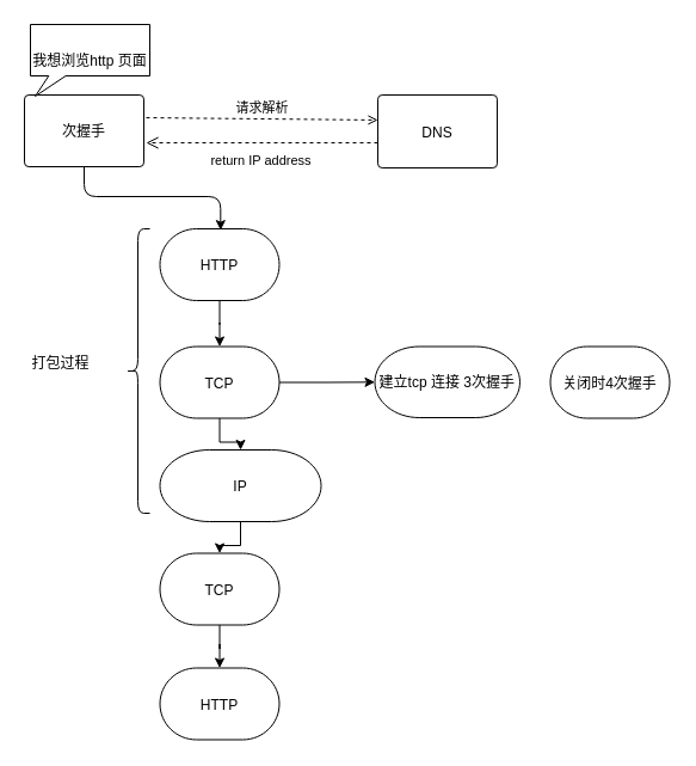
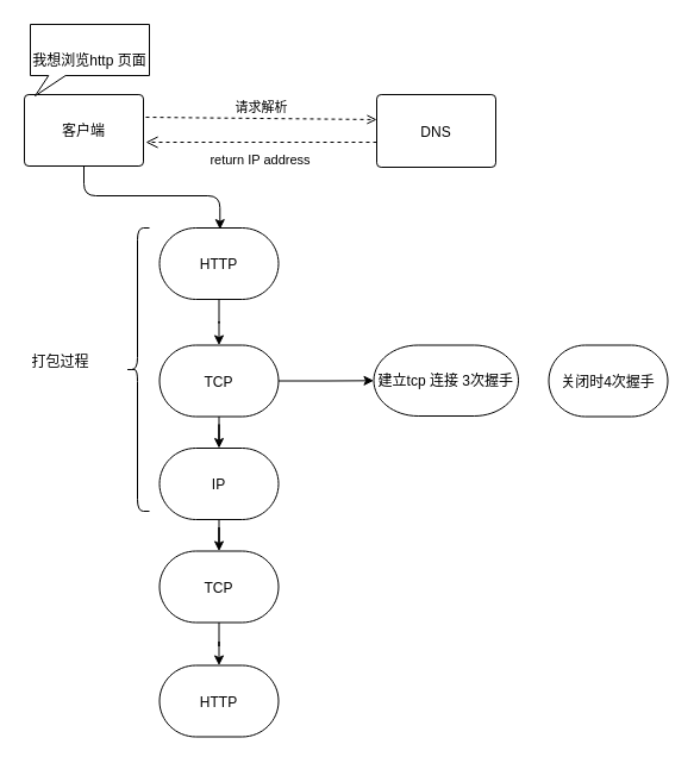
- <mxCell id="3" value="次握手" style="shape=mxgraph.flowchart.process;" parent="1" vertex="1"><mxGeometry x="20" y="79" width="100" height="60" as="geometry" /></mxCell>
+ <mxCell id="3" value="客户端" style="shape=mxgraph.flowchart.process;" parent="1" vertex="1"><mxGeometry x="20" y="79" width="100" height="60" as="geometry" /></mxCell>
- <mxCell id="14" value="IP" style="shape=mxgraph.flowchart.terminator;" parent="1" vertex="1"><mxGeometry x="133.5" y="376" width="135" height="60" as="geometry" /></mxCell>
+ <mxCell id="14" value="IP" style="shape=mxgraph.flowchart.terminator;" parent="1" vertex="1"><mxGeometry x="133.5" y="376" width="100" height="60" as="geometry" /></mxCell>
